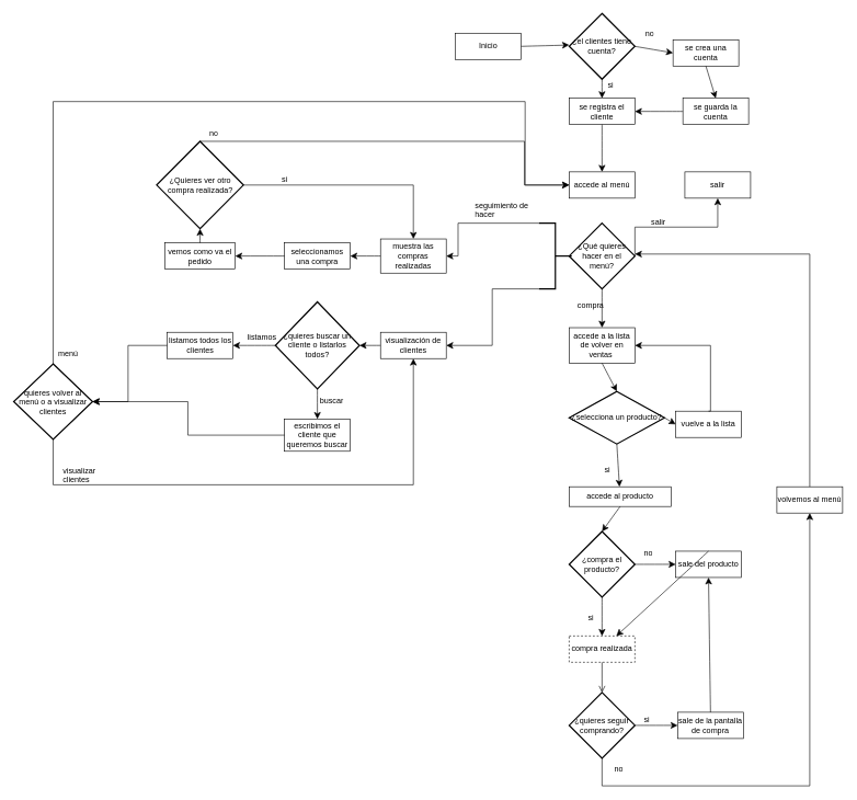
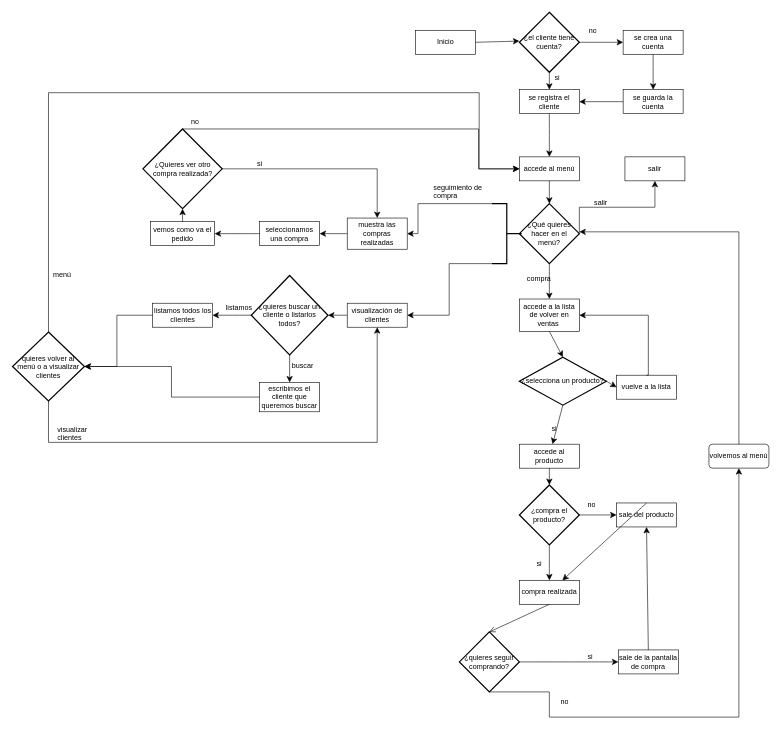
- <mxCell id="3" value="¿el clientes tiene cuenta?" style="strokeWidth=2;html=1;shape=mxgraph.flowchart.decision;whiteSpace=wrap;" vertex="1" parent="1"><mxGeometry x="865" y="20" width="100" height="100" as="geometry" /></mxCell>
+ <mxCell id="3" value="¿el cliente tiene cuenta?" style="strokeWidth=2;html=1;shape=mxgraph.flowchart.decision;whiteSpace=wrap;" vertex="1" parent="1"><mxGeometry x="865" y="20" width="100" height="100" as="geometry" /></mxCell>
- <mxCell id="6" value="se crea una cuenta" style="whiteSpace=wrap;html=1;align=center;" vertex="1" parent="1"><mxGeometry x="1023" y="60" width="100" height="40" as="geometry" /></mxCell>
+ <mxCell id="6" value="se crea una cuenta" style="whiteSpace=wrap;html=1;align=center;" vertex="1" parent="1"><mxGeometry x="1038" y="50" width="100" height="40" as="geometry" /></mxCell>
+ <mxCell id="41" value="" style="endArrow=classic;html=1;rounded=0;fontSize=12;startSize=8;endSize=8;curved=1;exitX=0.5;exitY=1;exitDx=0;exitDy=0;entryX=0.5;entryY=0;entryDx=0;entryDy=0;entryPerimeter=0;" edge="1" parent="1" source="39" target="40"><mxGeometry width="50" height="50" relative="1" as="geometry"><mxPoint x="882" y="239" as="sourcePoint" /><mxPoint x="932" y="189" as="targetPoint" /></mxGeometry></mxCell>
- <mxCell id="45" value="seguimiento de hacer" style="text;strokeColor=none;fillColor=none;spacingLeft=4;spacingRight=4;overflow=hidden;rotatable=0;points=[[0,0.5],[1,0.5]];portConstraint=eastwest;fontSize=12;whiteSpace=wrap;html=1;" vertex="1" parent="1"><mxGeometry x="716" y="298" width="99" height="37" as="geometry" /></mxCell>
+ <mxCell id="45" value="seguimiento de compra" style="text;strokeColor=none;fillColor=none;spacingLeft=4;spacingRight=4;overflow=hidden;rotatable=0;points=[[0,0.5],[1,0.5]];portConstraint=eastwest;fontSize=12;whiteSpace=wrap;html=1;" vertex="1" parent="1"><mxGeometry x="716" y="298" width="99" height="37" as="geometry" /></mxCell>
- <mxCell id="81" value="menú" style="text;strokeColor=none;fillColor=none;spacingLeft=4;spacingRight=4;overflow=hidden;rotatable=0;points=[[0,0.5],[1,0.5]];portConstraint=eastwest;fontSize=12;whiteSpace=wrap;html=1;" vertex="1" parent="1"><mxGeometry x="82" y="523" width="40" height="30" as="geometry" /></mxCell>
+ <mxCell id="81" value="menú" style="text;strokeColor=none;fillColor=none;spacingLeft=4;spacingRight=4;overflow=hidden;rotatable=0;points=[[0,0.5],[1,0.5]];portConstraint=eastwest;fontSize=12;whiteSpace=wrap;html=1;" vertex="1" parent="1"><mxGeometry x="82" y="443" width="40" height="30" as="geometry" /></mxCell>
- <mxCell id="18" value="accede al producto" style="whiteSpace=wrap;html=1;align=center;" vertex="1" parent="1"><mxGeometry x="865" y="740" width="155" height="30" as="geometry" /></mxCell>
+ <mxCell id="18" value="accede al producto" style="whiteSpace=wrap;html=1;align=center;" vertex="1" parent="1"><mxGeometry x="865" y="740" width="100" height="40" as="geometry" /></mxCell>
- <mxCell id="48" value="volvemos al menú" style="whiteSpace=wrap;html=1;align=center;" vertex="1" parent="1"><mxGeometry x="1181" y="740" width="100" height="40" as="geometry" /></mxCell>
+ <mxCell id="48" value="volvemos al menú" style="whiteSpace=wrap;html=1;align=center;rounded=1;" vertex="1" parent="1"><mxGeometry x="1181" y="740" width="100" height="40" as="geometry" /></mxCell>
- <mxCell id="27" value="compra realizada" style="whiteSpace=wrap;html=1;align=center;dashed=1;" vertex="1" parent="1"><mxGeometry x="865" y="967" width="100" height="40" as="geometry" /></mxCell>
+ <mxCell id="27" value="compra realizada" style="whiteSpace=wrap;html=1;align=center;" vertex="1" parent="1"><mxGeometry x="865" y="967" width="100" height="40" as="geometry" /></mxCell>
- <mxCell id="32" value="¿quieres seguir comprando?" style="strokeWidth=2;html=1;shape=mxgraph.flowchart.decision;whiteSpace=wrap;" vertex="1" parent="1"><mxGeometry x="865" y="1053" width="100" height="100" as="geometry" /></mxCell>
+ <mxCell id="32" value="¿quieres seguir comprando?" style="strokeWidth=2;html=1;shape=mxgraph.flowchart.decision;whiteSpace=wrap;" vertex="1" parent="1"><mxGeometry x="765" y="1053" width="100" height="100" as="geometry" /></mxCell>
